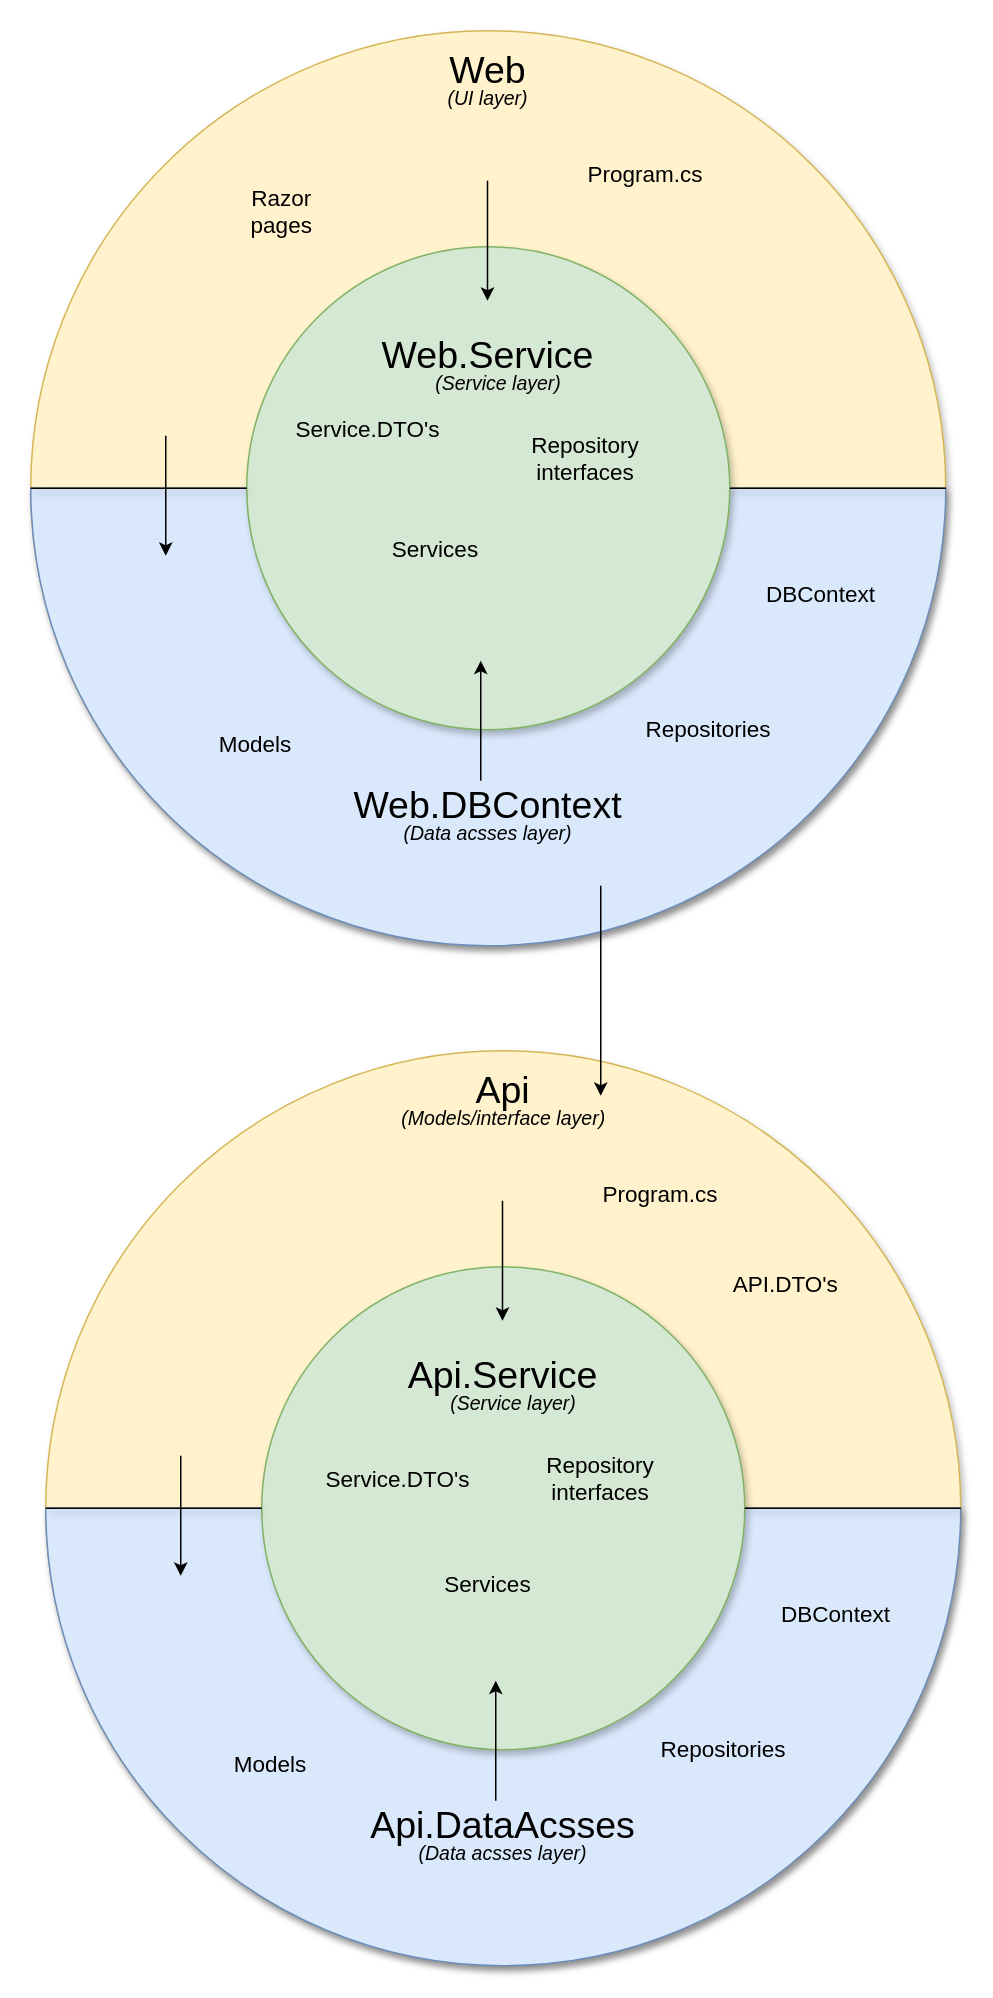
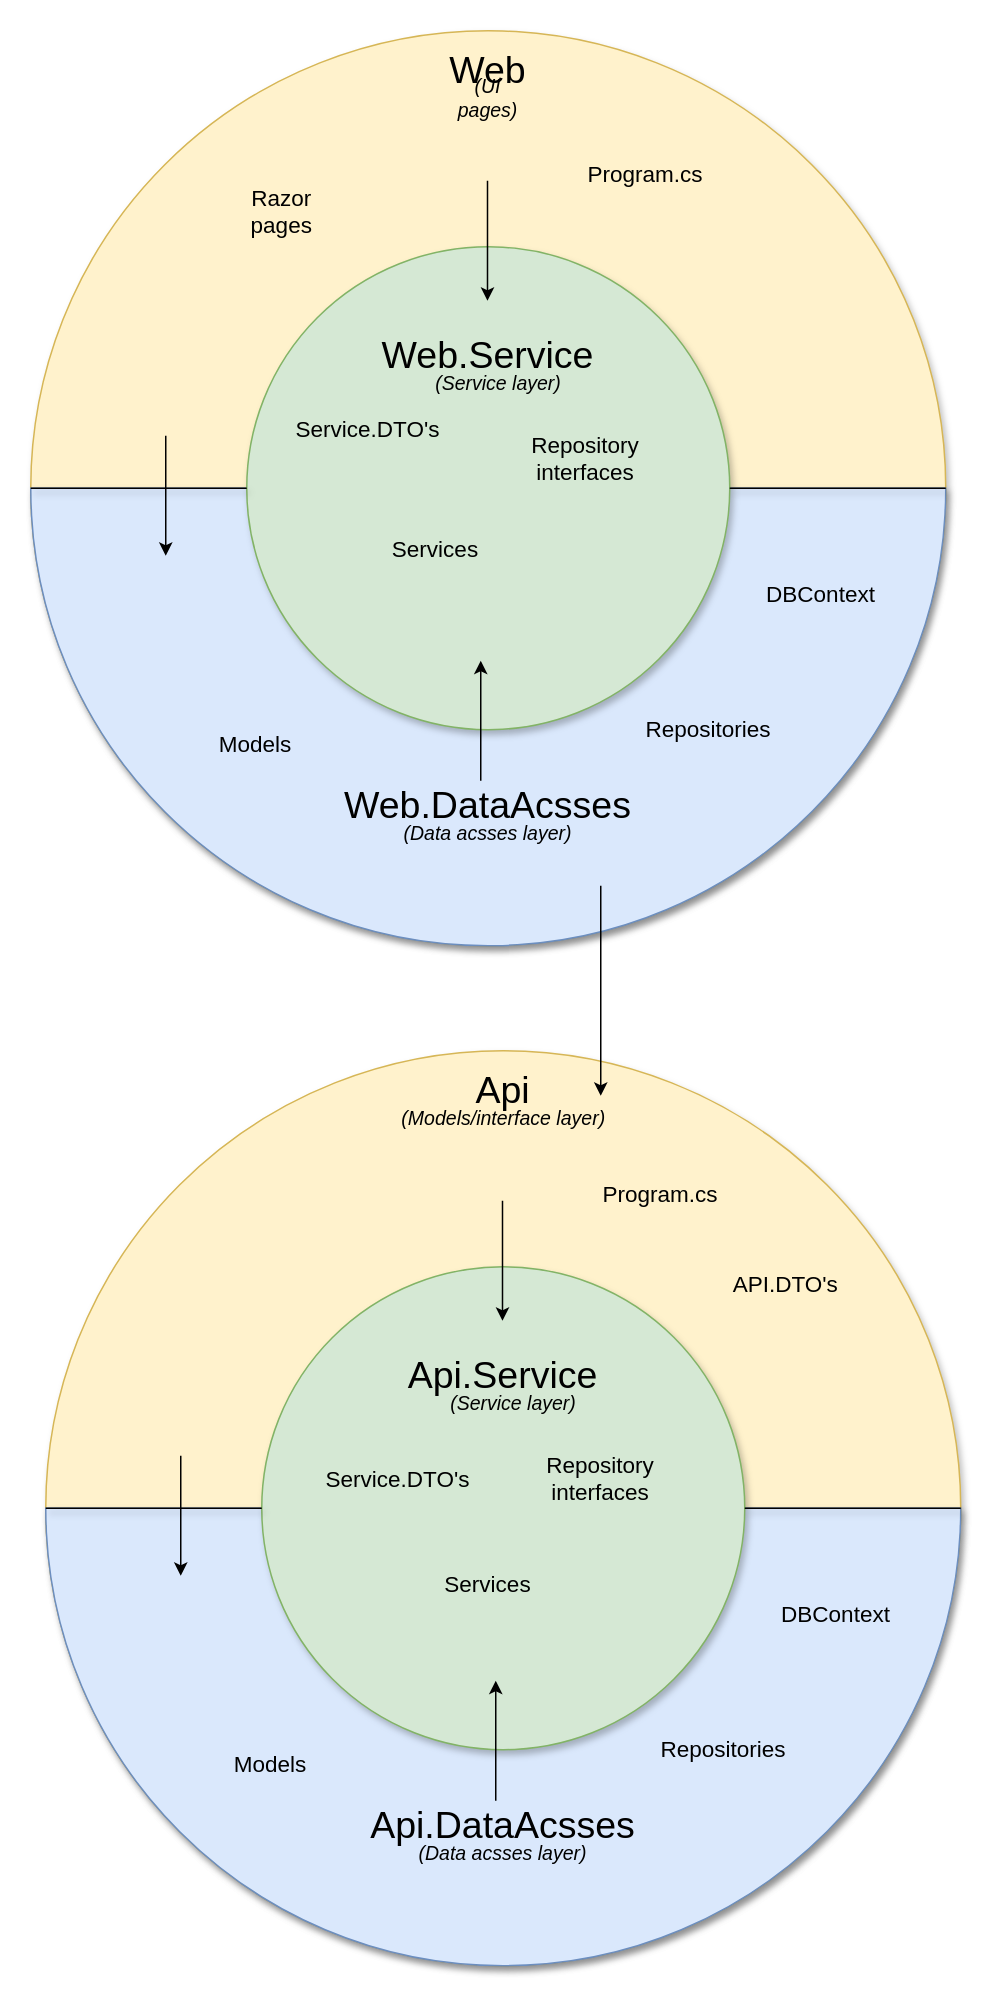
- <mxCell id="16" value="&lt;i&gt;&lt;font style=&quot;font-size: 13px;&quot;&gt;(UI layer)&lt;/font&gt;&lt;/i&gt;" style="text;html=1;align=center;verticalAlign=middle;whiteSpace=wrap;rounded=0;" vertex="1" parent="1"><mxGeometry x="295" y="50" width="60" height="30" as="geometry" /></mxCell>
+ <mxCell id="16" value="&lt;i&gt;&lt;font style=&quot;font-size: 13px;&quot;&gt;(UI pages)&lt;/font&gt;&lt;/i&gt;" style="text;html=1;align=center;verticalAlign=middle;whiteSpace=wrap;rounded=0;" vertex="1" parent="1"><mxGeometry x="295" y="50" width="60" height="30" as="geometry" /></mxCell>
- <mxCell id="7" value="&lt;font style=&quot;font-size: 25px;&quot;&gt;Web.DBContext&lt;/font&gt;" style="text;html=1;align=center;verticalAlign=middle;whiteSpace=wrap;rounded=0;" vertex="1" parent="1"><mxGeometry x="215" y="520" width="220" height="30" as="geometry" /></mxCell>
+ <mxCell id="7" value="&lt;font style=&quot;font-size: 25px;&quot;&gt;Web.DataAcsses&lt;/font&gt;" style="text;html=1;align=center;verticalAlign=middle;whiteSpace=wrap;rounded=0;" vertex="1" parent="1"><mxGeometry x="215" y="520" width="220" height="30" as="geometry" /></mxCell>
